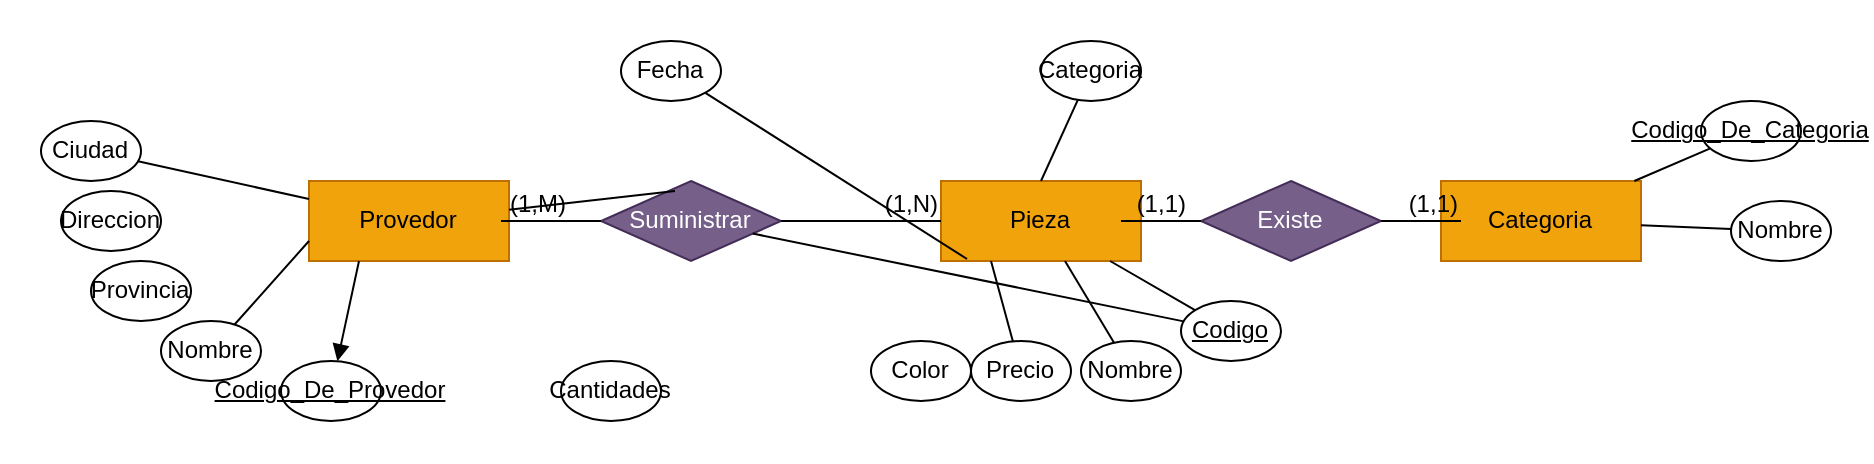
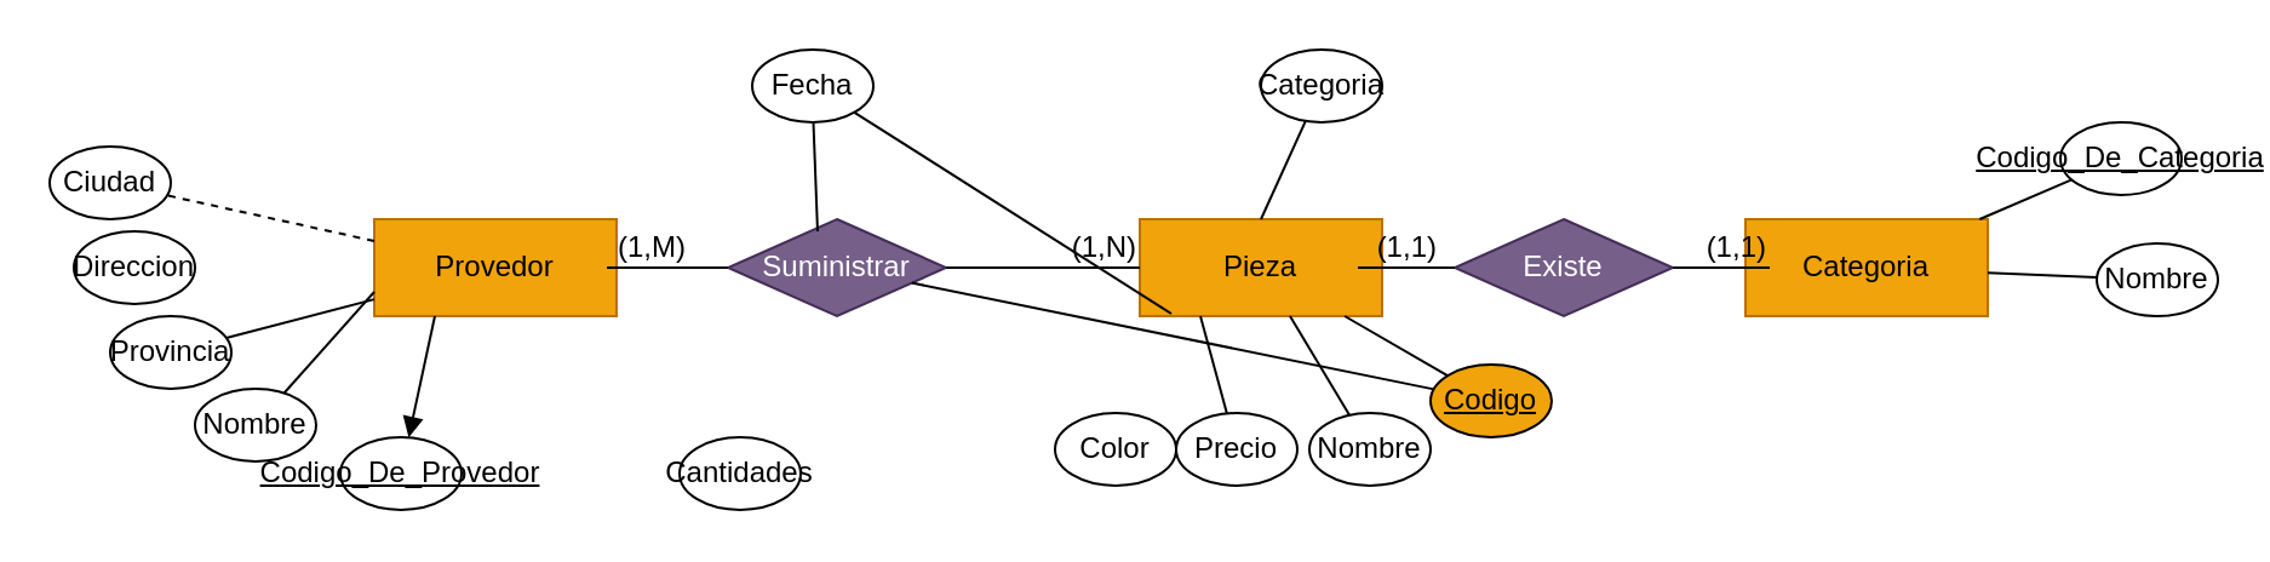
- <mxCell id="40" value="" style="endArrow=none;html=1;rounded=0;" edge="1" target="41" parent="1" source="2"><mxGeometry relative="1" as="geometry"><mxPoint x="-5" y="65" as="sourcePoint" /><mxPoint x="55" y="65" as="targetPoint" /></mxGeometry></mxCell>
+ <mxCell id="40" value="" style="endArrow=none;html=1;rounded=0;dashed=1;" edge="1" target="41" parent="1" source="2"><mxGeometry relative="1" as="geometry"><mxPoint x="-5" y="65" as="sourcePoint" /><mxPoint x="55" y="65" as="targetPoint" /></mxGeometry></mxCell>
- <mxCell id="9" value="" style="endArrow=none;html=1;rounded=0;exitX=0.411;exitY=0.125;exitDx=0;exitDy=0;exitPerimeter=0;" edge="1" target="2" parent="1" source="4"><mxGeometry relative="1" as="geometry"><mxPoint x="310" y="35" as="sourcePoint" /><mxPoint x="370" y="35" as="targetPoint" /></mxGeometry></mxCell>
+ <mxCell id="9" value="" style="endArrow=none;html=1;rounded=0;exitX=0.411;exitY=0.125;exitDx=0;exitDy=0;exitPerimeter=0;" edge="1" target="10" parent="1" source="4"><mxGeometry relative="1" as="geometry"><mxPoint x="310" y="35" as="sourcePoint" /><mxPoint x="370" y="35" as="targetPoint" /></mxGeometry></mxCell>
+ <mxCell id="37" value="" style="endArrow=none;html=1;rounded=0;" edge="1" target="38" parent="1" source="2"><mxGeometry relative="1" as="geometry"><mxPoint x="10" y="135" as="sourcePoint" /><mxPoint x="70" y="135" as="targetPoint" /></mxGeometry></mxCell>
- <mxCell id="20" value="&lt;u&gt;Codigo&lt;/u&gt;" style="ellipse;whiteSpace=wrap;html=1;align=center;" vertex="1" parent="1"><mxGeometry x="590" y="150" width="50" height="30" as="geometry" /></mxCell>
+ <mxCell id="20" value="&lt;u&gt;Codigo&lt;/u&gt;" style="ellipse;whiteSpace=wrap;html=1;align=center;fillColor=#f0a30a;" vertex="1" parent="1"><mxGeometry x="590" y="150" width="50" height="30" as="geometry" /></mxCell>
